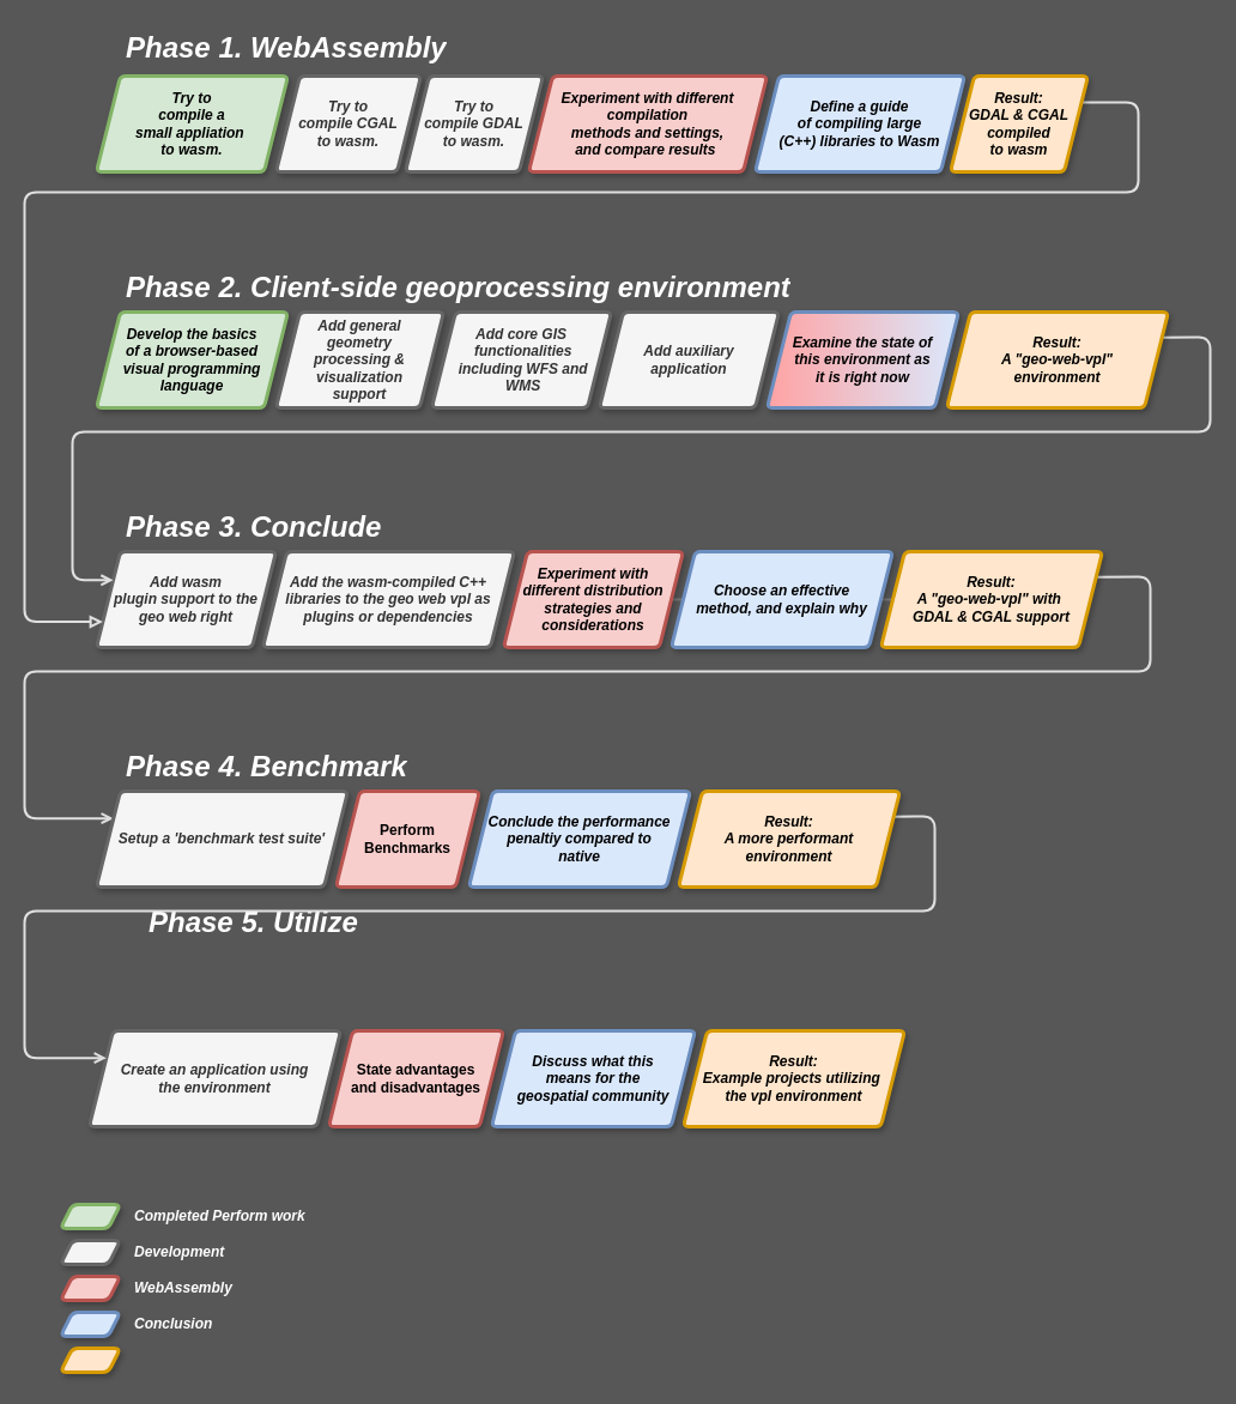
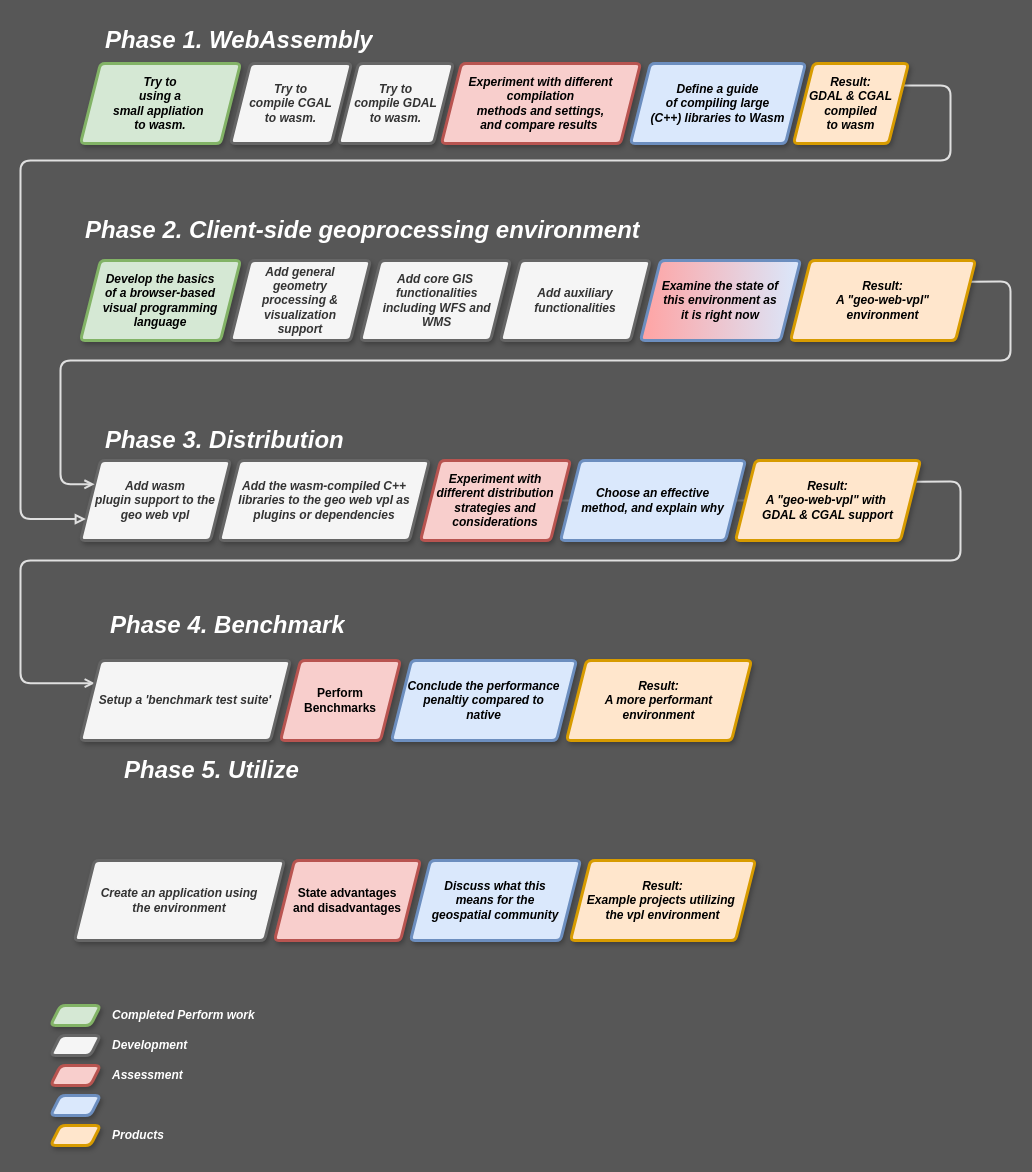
- <mxCell id="4" value="&lt;div&gt;&lt;b&gt;&lt;i&gt;Try to &lt;br&gt;&lt;/i&gt;&lt;/b&gt;&lt;/div&gt;&lt;div&gt;&lt;b&gt;&lt;i&gt;compile a &lt;br&gt;&lt;/i&gt;&lt;/b&gt;&lt;/div&gt;&lt;div&gt;&lt;b&gt;&lt;i&gt;small&amp;nbsp;appliation&amp;nbsp;&lt;br&gt;&lt;/i&gt;&lt;/b&gt;&lt;b&gt;&lt;i&gt;to wasm.&lt;/i&gt;&lt;/b&gt;&lt;/div&gt;" style="shape=parallelogram;perimeter=parallelogramPerimeter;whiteSpace=wrap;html=1;fixedSize=1;fillColor=#d5e8d4;strokeColor=#82b366;rounded=1;strokeWidth=3;arcSize=9;shadow=1;fontFamily=Helvetica;" parent="1" vertex="1"><mxGeometry x="80" y="63" width="160" height="80" as="geometry" /></mxCell>
+ <mxCell id="4" value="&lt;div&gt;&lt;b&gt;&lt;i&gt;Try to &lt;br&gt;&lt;/i&gt;&lt;/b&gt;&lt;/div&gt;&lt;div&gt;&lt;b&gt;&lt;i&gt;using a &lt;br&gt;&lt;/i&gt;&lt;/b&gt;&lt;/div&gt;&lt;div&gt;&lt;b&gt;&lt;i&gt;small&amp;nbsp;appliation&amp;nbsp;&lt;br&gt;&lt;/i&gt;&lt;/b&gt;&lt;b&gt;&lt;i&gt;to wasm.&lt;/i&gt;&lt;/b&gt;&lt;/div&gt;" style="shape=parallelogram;perimeter=parallelogramPerimeter;whiteSpace=wrap;html=1;fixedSize=1;fillColor=#d5e8d4;strokeColor=#82b366;rounded=1;strokeWidth=3;arcSize=9;shadow=1;fontFamily=Helvetica;" parent="1" vertex="1"><mxGeometry x="80" y="63" width="160" height="80" as="geometry" /></mxCell>
- <mxCell id="7" value="&lt;h1&gt;&lt;i&gt;Phase 2. Client-side geoprocessing environment&lt;br&gt;&lt;/i&gt;&lt;/h1&gt;" style="text;html=1;strokeColor=none;fillColor=none;spacing=5;spacingTop=-20;whiteSpace=wrap;overflow=hidden;fontColor=#FFFFFF;rounded=0;fontFamily=Helvetica;" parent="1" vertex="1"><mxGeometry x="100" y="220" width="670" height="35" as="geometry" /></mxCell>
+ <mxCell id="7" value="&lt;h1&gt;&lt;i&gt;Phase 2. Client-side geoprocessing environment&lt;br&gt;&lt;/i&gt;&lt;/h1&gt;" style="text;html=1;strokeColor=none;fillColor=none;spacing=5;spacingTop=-20;whiteSpace=wrap;overflow=hidden;fontColor=#FFFFFF;rounded=0;fontFamily=Helvetica;" parent="1" vertex="1"><mxGeometry x="80" y="210" width="670" height="35" as="geometry" /></mxCell>
- <mxCell id="48" value="&lt;b&gt;&lt;i&gt;Add auxiliary&lt;br&gt;application&lt;br&gt;&lt;/i&gt;&lt;/b&gt;" style="shape=parallelogram;perimeter=parallelogramPerimeter;whiteSpace=wrap;html=1;fixedSize=1;fillColor=#f5f5f5;strokeColor=#666666;fontColor=#333333;rounded=1;strokeWidth=3;arcSize=9;shadow=1;fontFamily=Helvetica;" vertex="1" parent="1"><mxGeometry x="500" y="260" width="150" height="80" as="geometry" /></mxCell>
+ <mxCell id="48" value="&lt;b&gt;&lt;i&gt;Add auxiliary&lt;br&gt;functionalities&lt;br&gt;&lt;/i&gt;&lt;/b&gt;" style="shape=parallelogram;perimeter=parallelogramPerimeter;whiteSpace=wrap;html=1;fixedSize=1;fillColor=#f5f5f5;strokeColor=#666666;fontColor=#333333;rounded=1;strokeWidth=3;arcSize=9;shadow=1;fontFamily=Helvetica;" vertex="1" parent="1"><mxGeometry x="500" y="260" width="150" height="80" as="geometry" /></mxCell>
- <mxCell id="8" value="&lt;h1&gt;&lt;i&gt;Phase 3. Conclude&lt;br&gt;&lt;/i&gt;&lt;/h1&gt;" style="text;html=1;strokeColor=none;fillColor=none;spacing=5;spacingTop=-20;whiteSpace=wrap;overflow=hidden;fontColor=#FFFFFF;rounded=0;fontFamily=Helvetica;" parent="1" vertex="1"><mxGeometry x="100" y="420" width="480" height="40" as="geometry" /></mxCell>
+ <mxCell id="8" value="&lt;h1&gt;&lt;i&gt;Phase 3. Distribution&lt;br&gt;&lt;/i&gt;&lt;/h1&gt;" style="text;html=1;strokeColor=none;fillColor=none;spacing=5;spacingTop=-20;whiteSpace=wrap;overflow=hidden;fontColor=#FFFFFF;rounded=0;fontFamily=Helvetica;" parent="1" vertex="1"><mxGeometry x="100" y="420" width="480" height="40" as="geometry" /></mxCell>
- <mxCell id="2" value="&lt;div&gt;&lt;i&gt;&lt;b&gt;Add wasm &lt;br&gt;&lt;/b&gt;&lt;/i&gt;&lt;/div&gt;&lt;div&gt;&lt;i&gt;&lt;b&gt;plugin support to the &lt;br&gt;&lt;/b&gt;&lt;/i&gt;&lt;/div&gt;&lt;div&gt;&lt;i&gt;&lt;b&gt;geo web right&lt;/b&gt;&lt;/i&gt;&lt;/div&gt;" style="shape=parallelogram;perimeter=parallelogramPerimeter;whiteSpace=wrap;html=1;fixedSize=1;fillColor=#f5f5f5;strokeColor=#666666;fontColor=#333333;rounded=1;strokeWidth=3;arcSize=9;shadow=1;fontFamily=Helvetica;" parent="1" vertex="1"><mxGeometry x="80" y="460" width="150" height="80" as="geometry" /></mxCell>
+ <mxCell id="2" value="&lt;div&gt;&lt;i&gt;&lt;b&gt;Add wasm &lt;br&gt;&lt;/b&gt;&lt;/i&gt;&lt;/div&gt;&lt;div&gt;&lt;i&gt;&lt;b&gt;plugin support to the &lt;br&gt;&lt;/b&gt;&lt;/i&gt;&lt;/div&gt;&lt;div&gt;&lt;i&gt;&lt;b&gt;geo web vpl&lt;/b&gt;&lt;/i&gt;&lt;/div&gt;" style="shape=parallelogram;perimeter=parallelogramPerimeter;whiteSpace=wrap;html=1;fixedSize=1;fillColor=#f5f5f5;strokeColor=#666666;fontColor=#333333;rounded=1;strokeWidth=3;arcSize=9;shadow=1;fontFamily=Helvetica;" parent="1" vertex="1"><mxGeometry x="80" y="460" width="150" height="80" as="geometry" /></mxCell>
- <mxCell id="43" value="&lt;h1&gt;&lt;i&gt;Phase 4. Benchmark&lt;/i&gt;&lt;/h1&gt;" style="text;html=1;strokeColor=none;fillColor=none;spacing=5;spacingTop=-20;whiteSpace=wrap;overflow=hidden;fontColor=#FFFFFF;rounded=0;fontFamily=Helvetica;" vertex="1" parent="1"><mxGeometry x="100" y="620" width="400" height="40" as="geometry" /></mxCell>
+ <mxCell id="43" value="&lt;h1&gt;&lt;i&gt;Phase 4. Benchmark&lt;/i&gt;&lt;/h1&gt;" style="text;html=1;strokeColor=none;fillColor=none;spacing=5;spacingTop=-20;whiteSpace=wrap;overflow=hidden;fontColor=#FFFFFF;rounded=0;fontFamily=Helvetica;" vertex="1" parent="1"><mxGeometry x="105" y="605" width="400" height="40" as="geometry" /></mxCell>
- <mxCell id="46" style="edgeStyle=orthogonalEdgeStyle;orthogonalLoop=1;jettySize=auto;html=1;exitX=1;exitY=0.25;exitDx=0;exitDy=0;entryX=0;entryY=0.25;entryDx=0;entryDy=0;shadow=0;endArrow=open;endFill=0;strokeColor=#E0E0E0;strokeWidth=2;" edge="1" parent="1" source="47" target="5"><mxGeometry relative="1" as="geometry"><Array as="points"><mxPoint x="780" y="681" /><mxPoint x="780" y="760" /><mxPoint x="20" y="760" /><mxPoint x="20" y="883" /></Array></mxGeometry></mxCell>
- <mxCell id="36" value="&lt;div&gt;&lt;b&gt;&lt;i&gt;WebAssembly&lt;/i&gt;&lt;/b&gt;&lt;/div&gt;" style="text;html=1;strokeColor=none;fillColor=none;align=left;verticalAlign=middle;whiteSpace=wrap;rounded=0;shadow=1;fontColor=#FFFFFF;fontFamily=Helvetica;" parent="31" vertex="1"><mxGeometry x="60" y="30" width="220" height="30" as="geometry" /></mxCell>
+ <mxCell id="36" value="&lt;div&gt;&lt;b&gt;&lt;i&gt;Assessment&lt;/i&gt;&lt;/b&gt;&lt;/div&gt;" style="text;html=1;strokeColor=none;fillColor=none;align=left;verticalAlign=middle;whiteSpace=wrap;rounded=0;shadow=1;fontColor=#FFFFFF;fontFamily=Helvetica;" parent="31" vertex="1"><mxGeometry x="60" y="30" width="220" height="30" as="geometry" /></mxCell>
- <mxCell id="37" value="&lt;div&gt;&lt;b&gt;&lt;i&gt;Conclusion&lt;/i&gt;&lt;/b&gt;&lt;/div&gt;" style="text;html=1;strokeColor=none;fillColor=none;align=left;verticalAlign=middle;whiteSpace=wrap;rounded=0;shadow=1;fontColor=#FFFFFF;fontFamily=Helvetica;" parent="31" vertex="1"><mxGeometry x="60" y="60" width="220" height="30" as="geometry" /></mxCell>
+ <mxCell id="39" value="&lt;div&gt;&lt;b&gt;&lt;i&gt;Products&lt;/i&gt;&lt;/b&gt;&lt;/div&gt;" style="text;html=1;strokeColor=none;fillColor=none;align=left;verticalAlign=middle;whiteSpace=wrap;rounded=0;shadow=1;fontColor=#FFFFFF;fontFamily=Helvetica;" parent="31" vertex="1"><mxGeometry x="60" y="90" width="220" height="30" as="geometry" /></mxCell>
